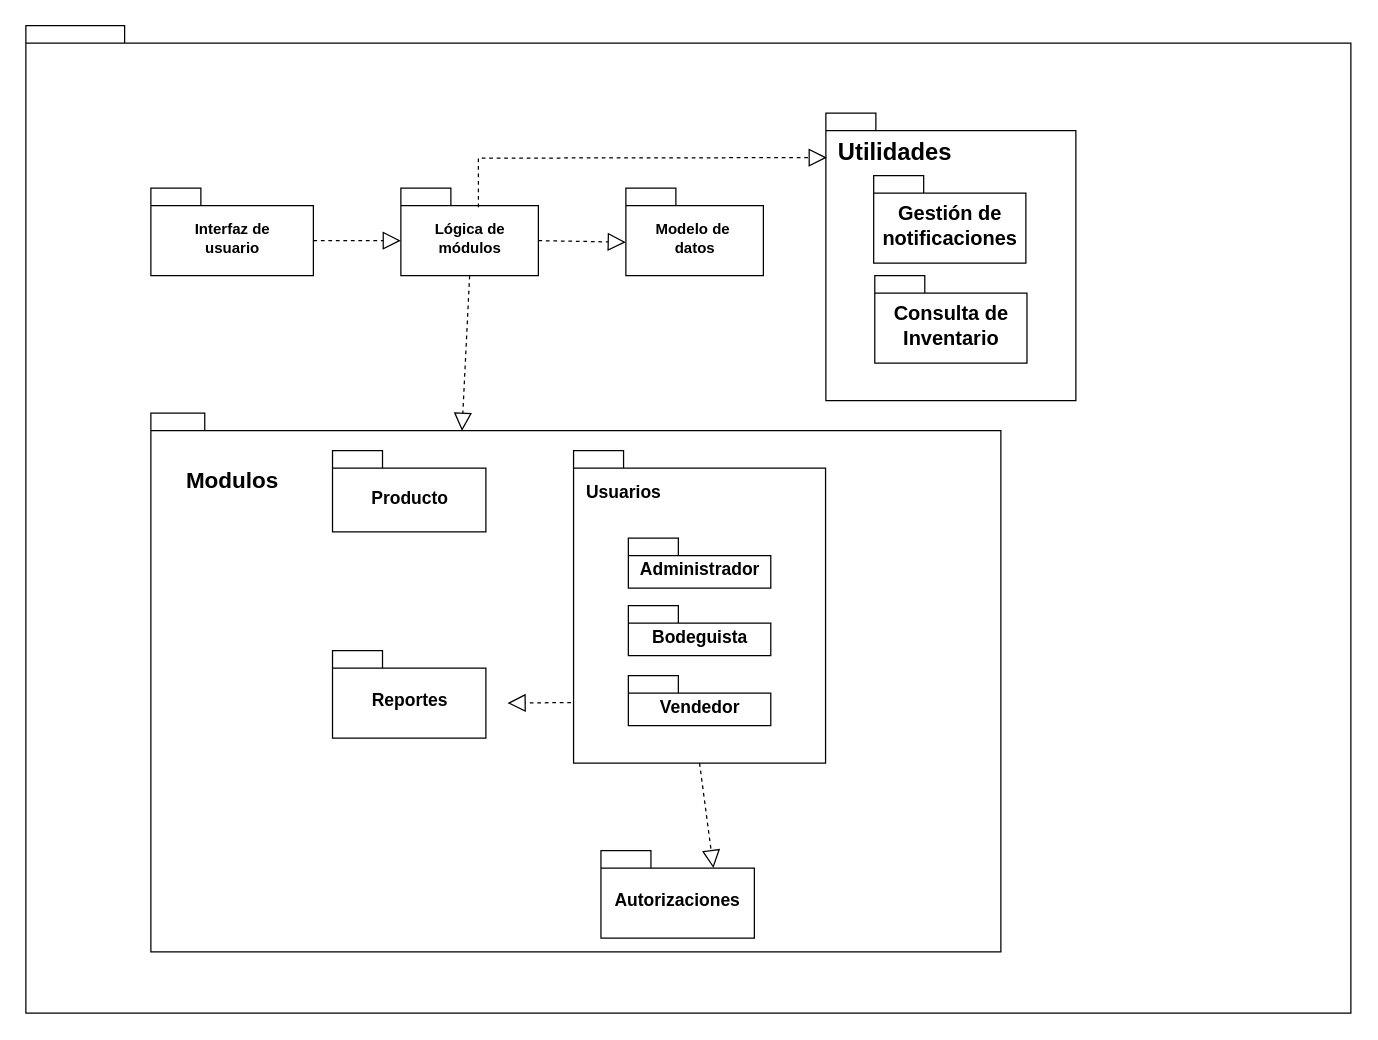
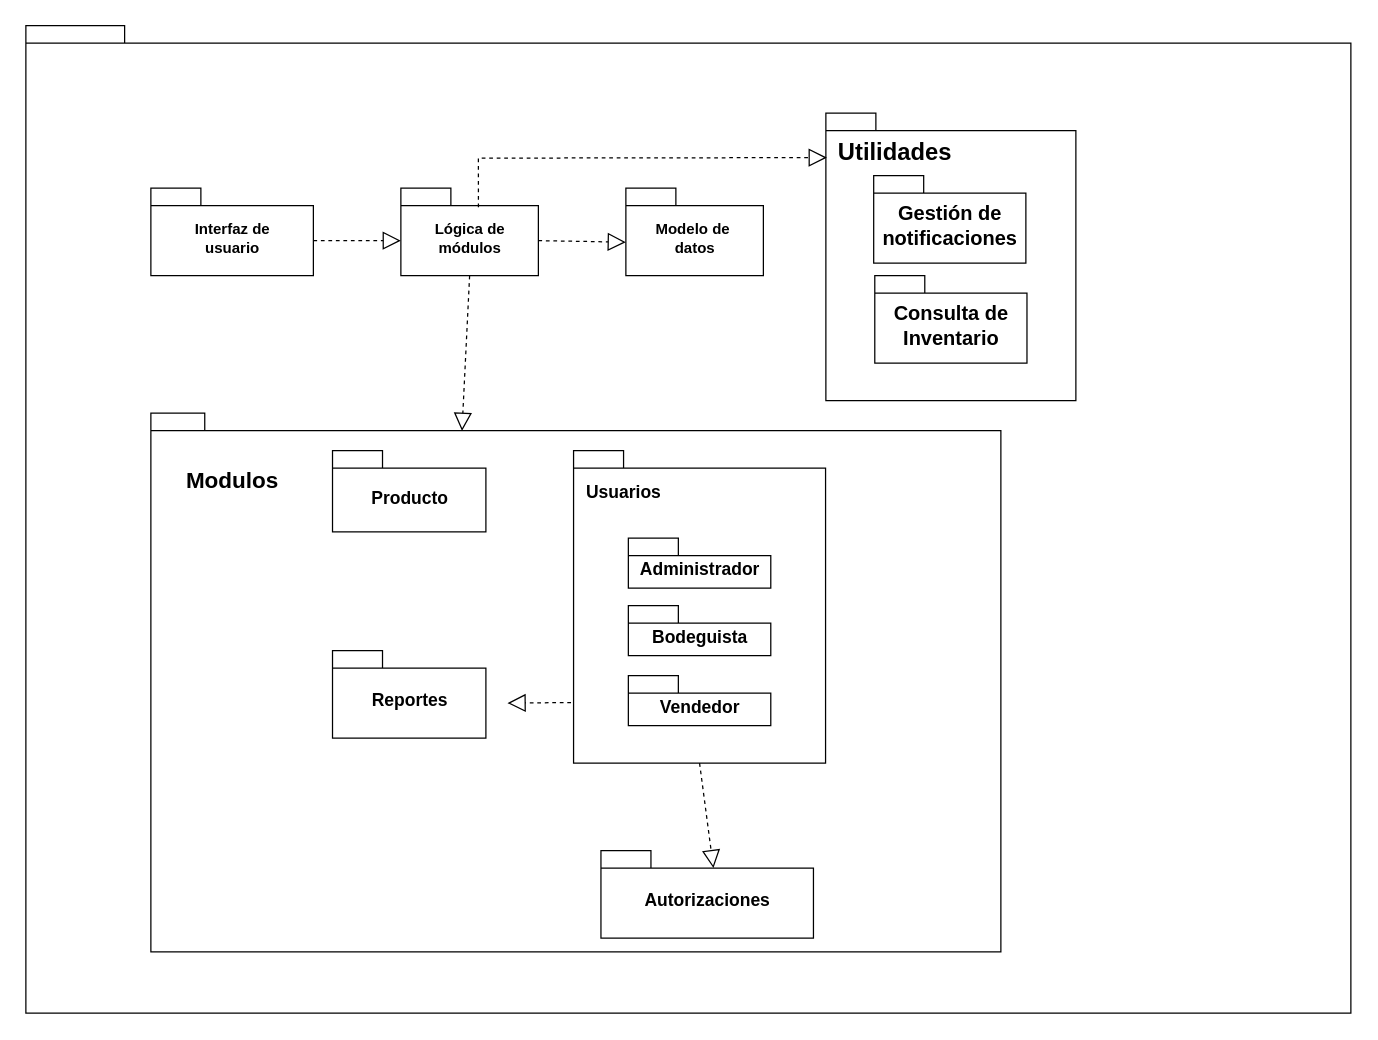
- <mxCell id="21" value="Autorizaciones" style="shape=folder;fontStyle=1;spacingTop=10;tabWidth=40;tabHeight=14;tabPosition=left;html=1;fontSize=14;" vertex="1" parent="9"><mxGeometry x="390.062" y="350" width="122.716" height="70" as="geometry" /></mxCell>
+ <mxCell id="21" value="Autorizaciones" style="shape=folder;fontStyle=1;spacingTop=10;tabWidth=40;tabHeight=14;tabPosition=left;html=1;fontSize=14;" vertex="1" parent="9"><mxGeometry x="390.062" y="350" width="170" height="70" as="geometry" /></mxCell>
